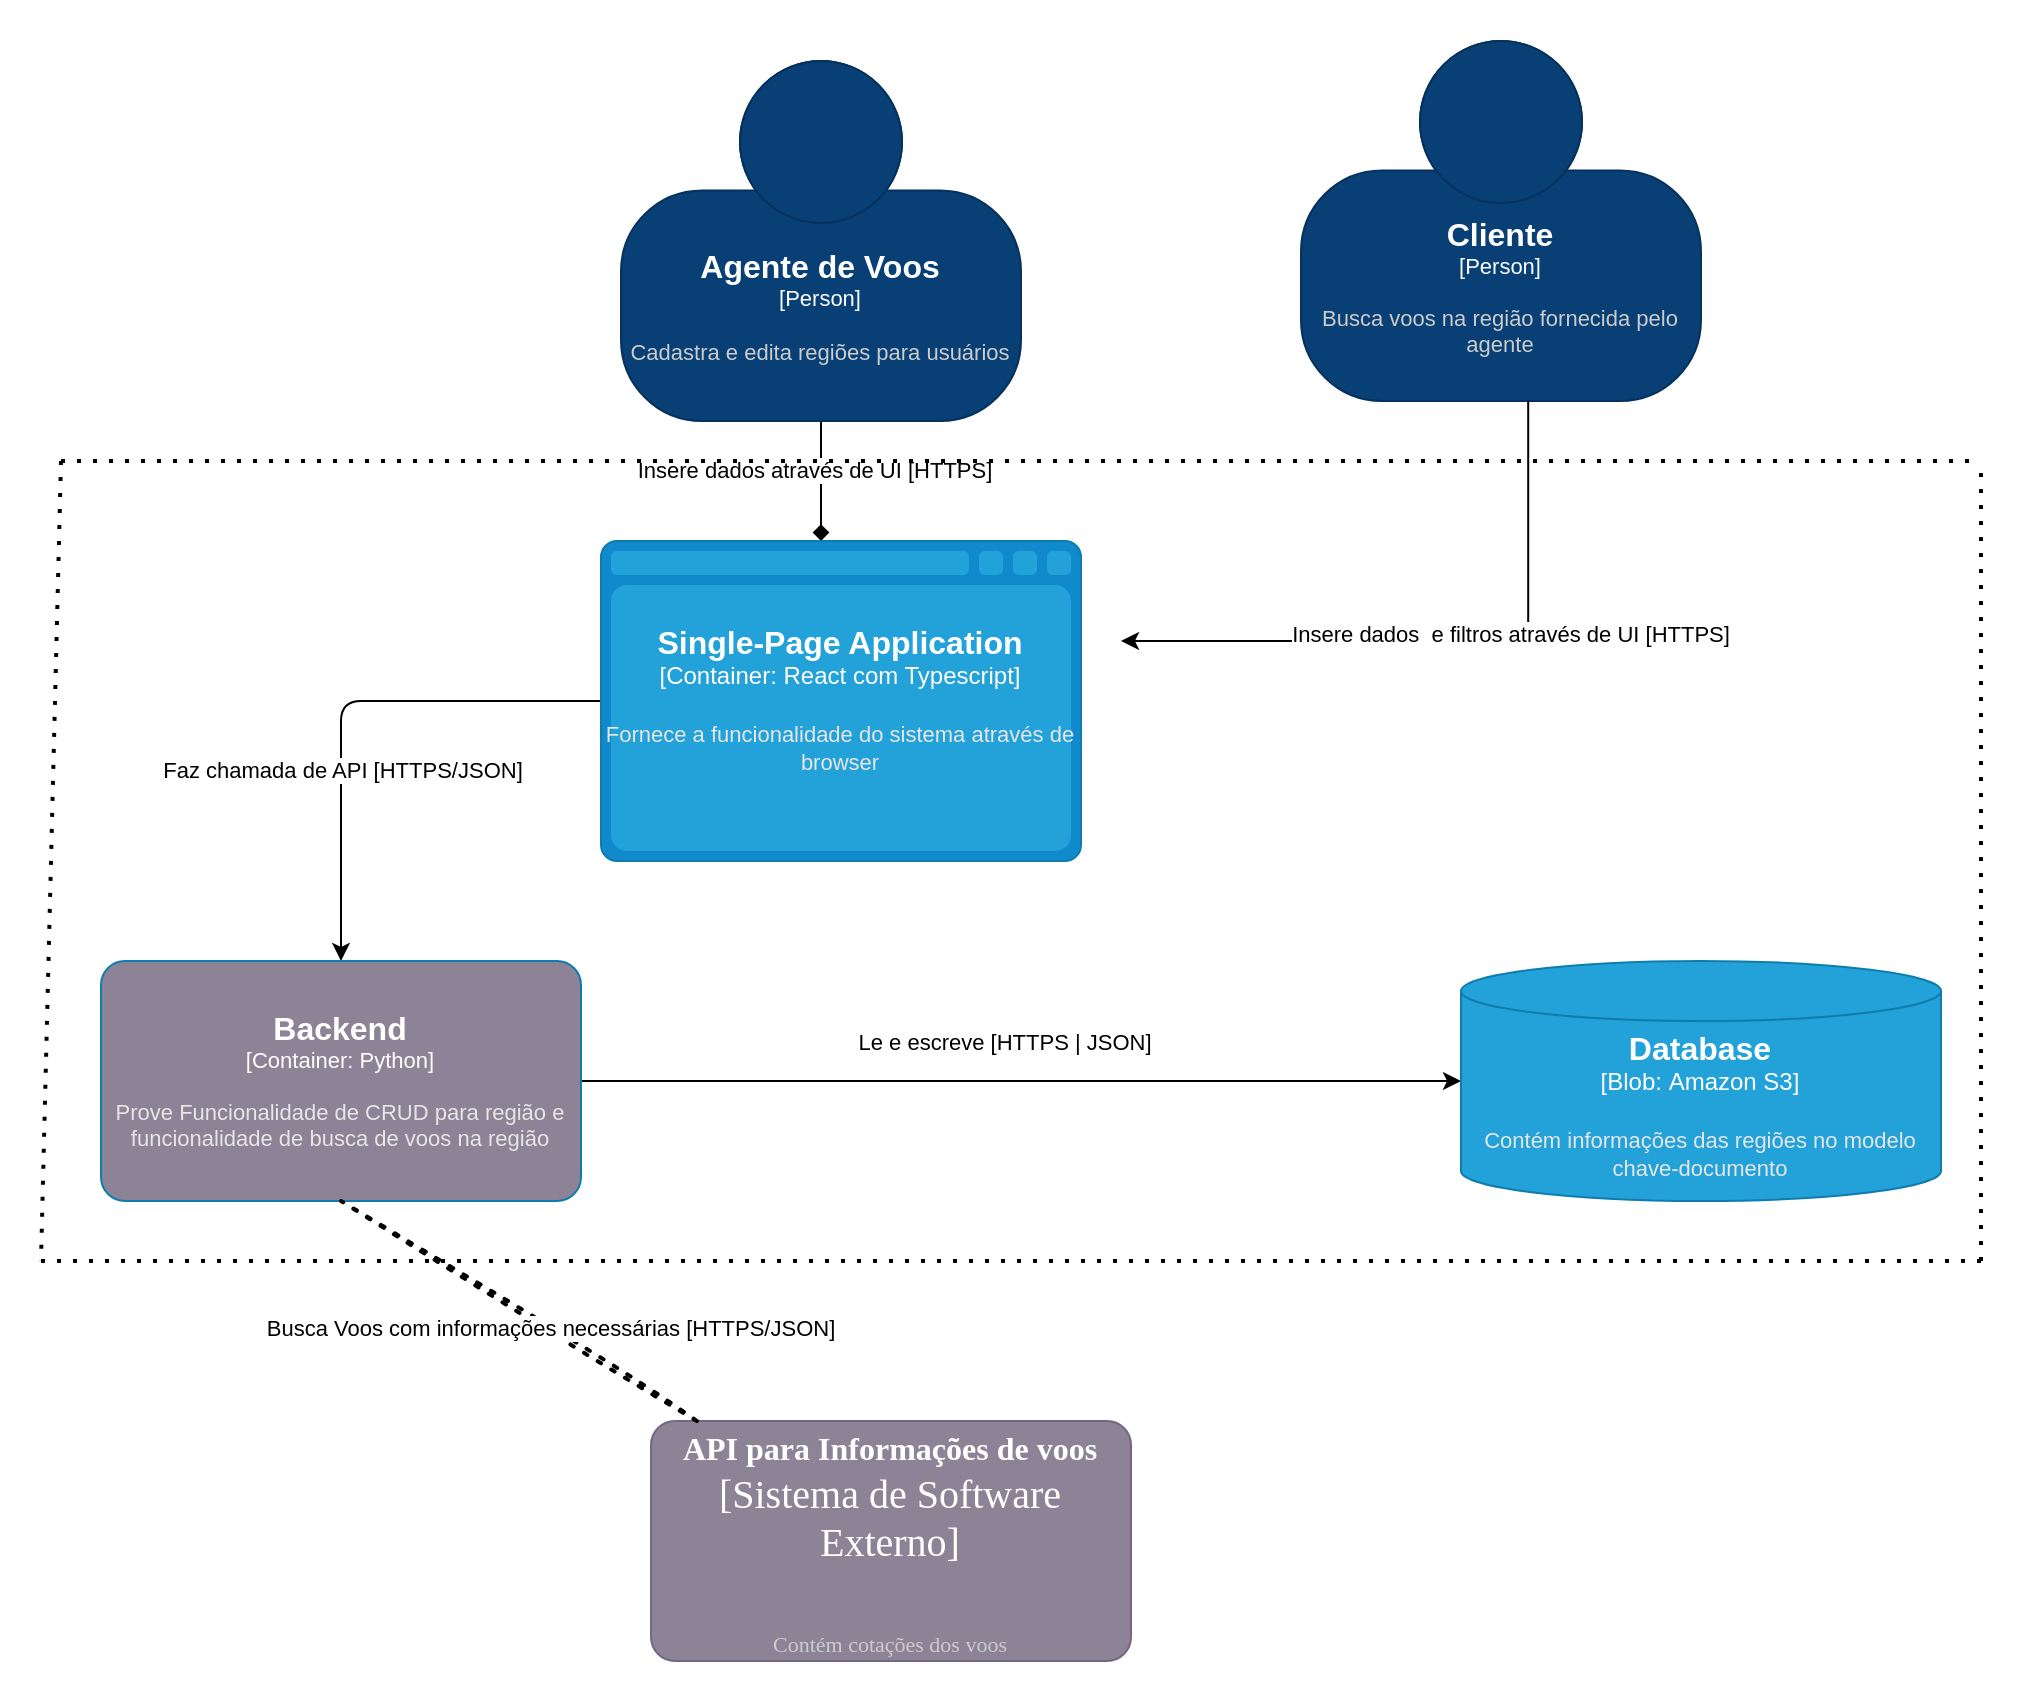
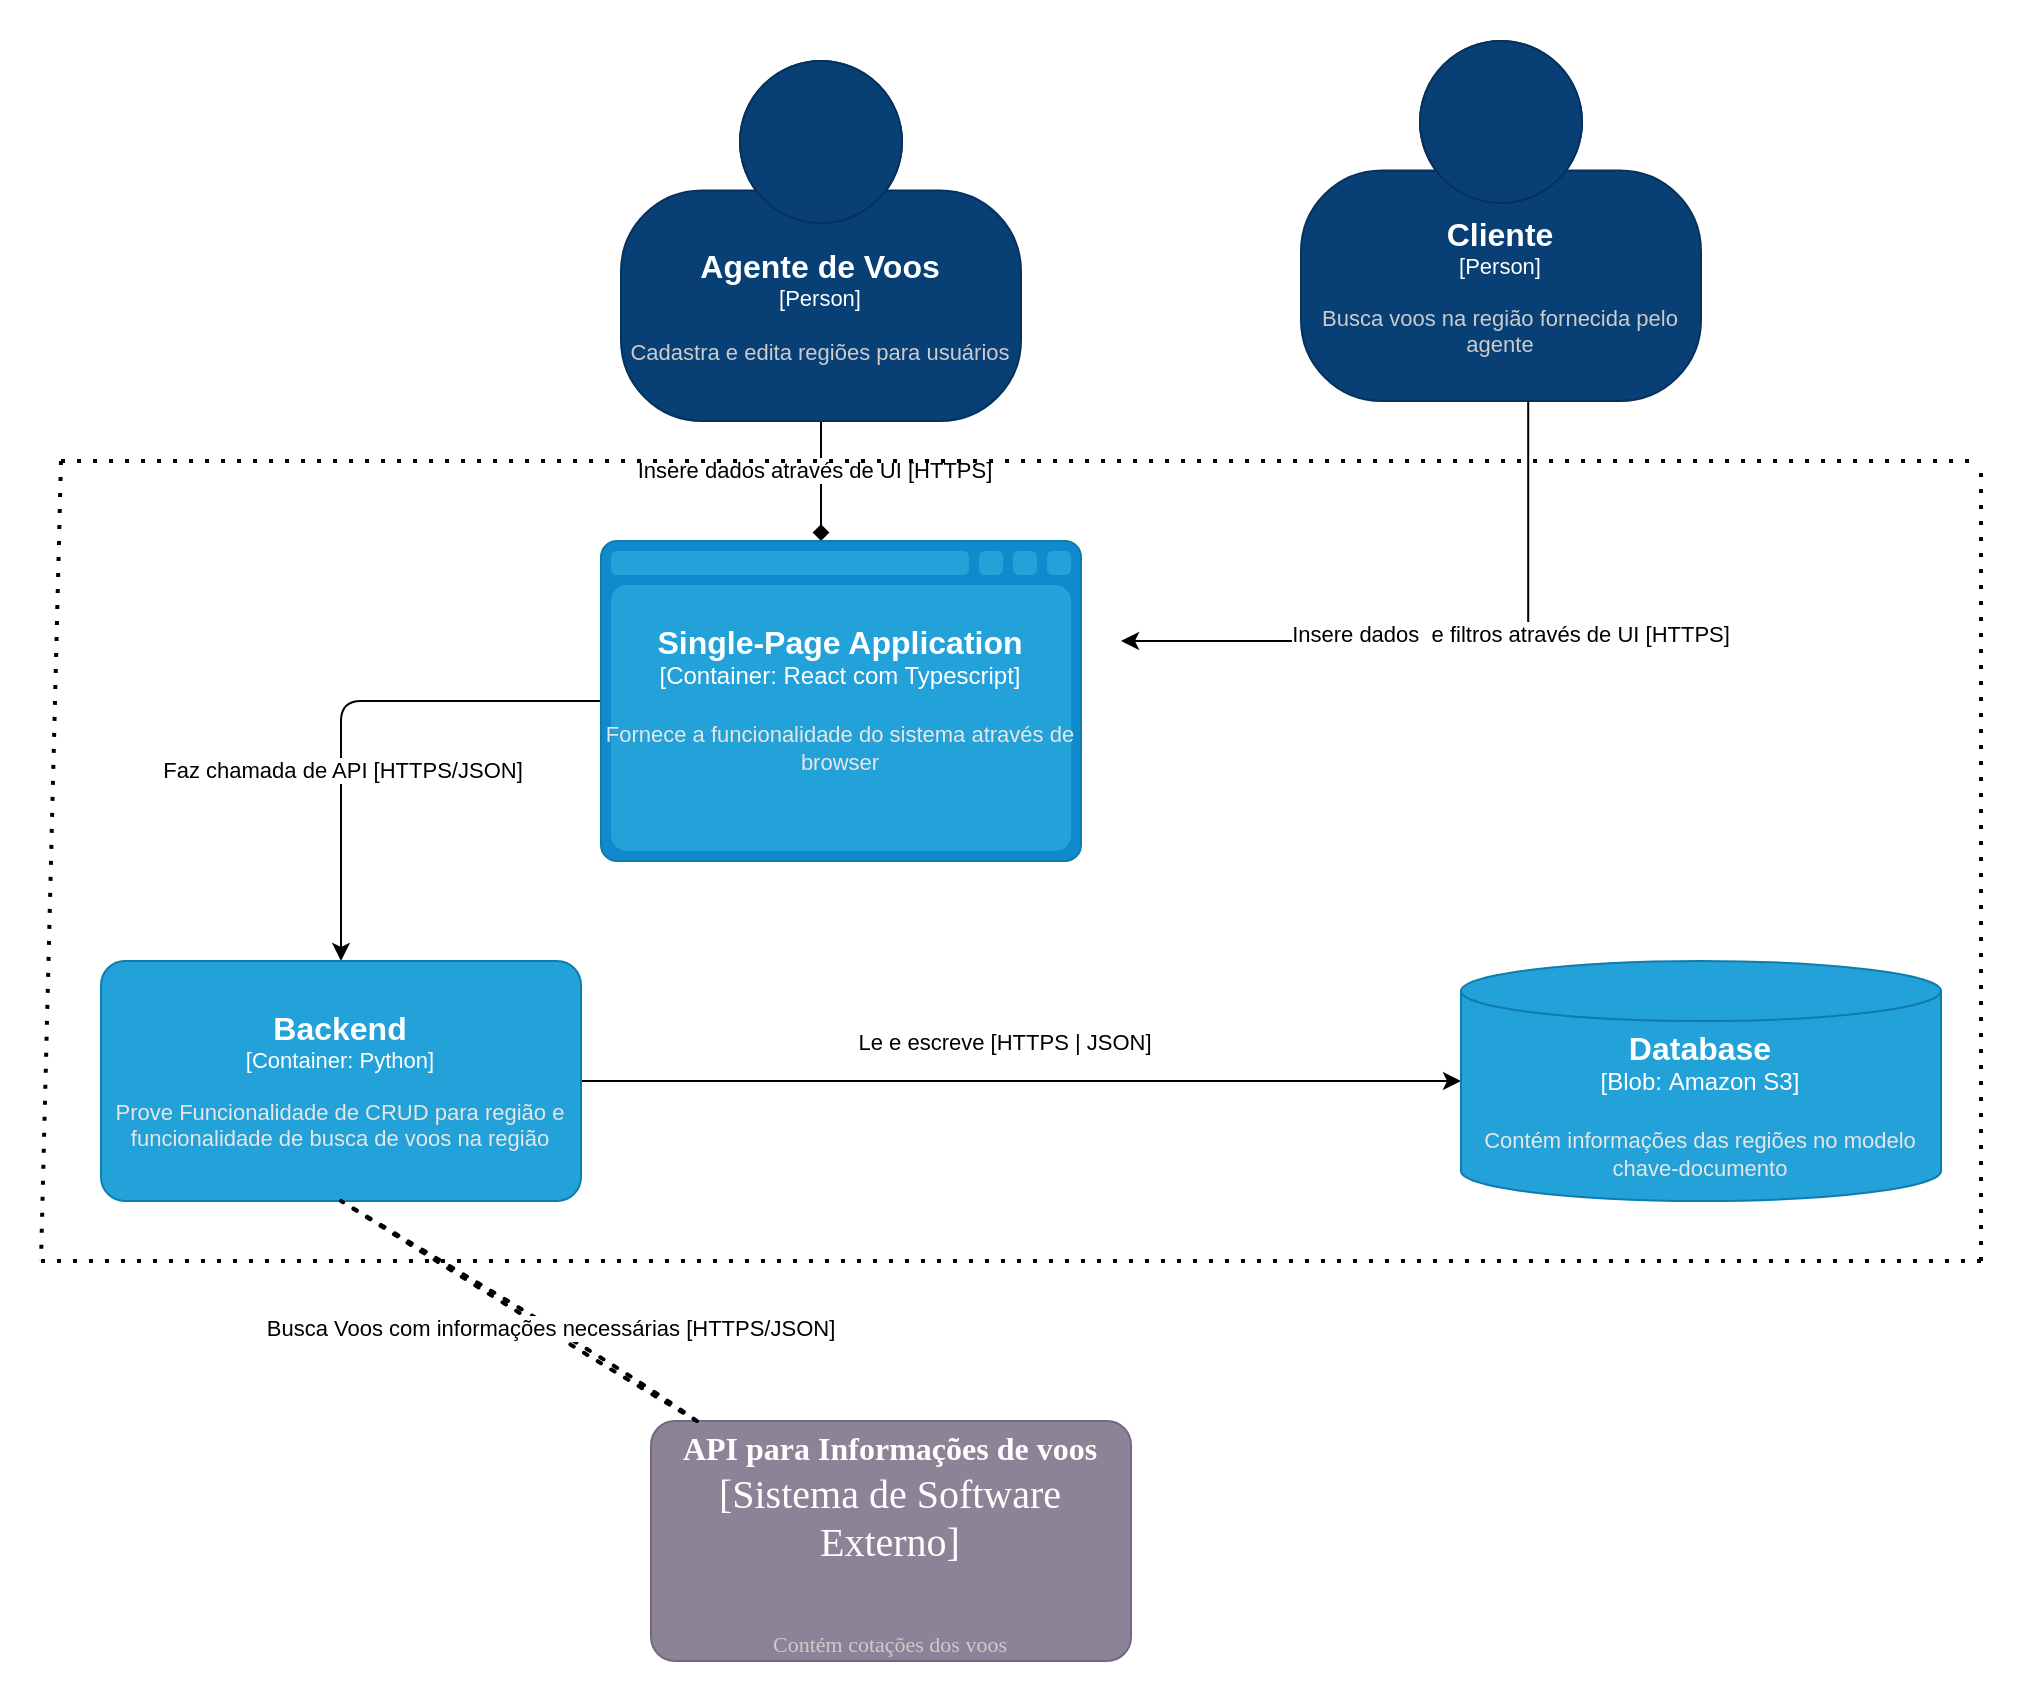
- <mxCell id="11" value="&lt;font style=&quot;font-size: 16px&quot;&gt;&lt;b&gt;Backend&lt;/b&gt;&lt;/font&gt;&lt;div&gt;[Container: Python]&lt;/div&gt;&lt;br&gt;&lt;div&gt;&lt;font style=&quot;font-size: 11px&quot;&gt;&lt;font color=&quot;#E6E6E6&quot;&gt;Prove Funcionalidade de CRUD para região e funcionalidade de busca de voos na região&lt;/font&gt;&lt;/div&gt;" style="rounded=1;whiteSpace=wrap;html=1;fontSize=11;labelBackgroundColor=none;fillColor=#8c8496;fontColor=#ffffff;align=center;arcSize=10;strokeColor=#0E7DAD;metaEdit=1;resizable=0;points=[[0.25,0,0],[0.5,0,0],[0.75,0,0],[1,0.25,0],[1,0.5,0],[1,0.75,0],[0.75,1,0],[0.5,1,0],[0.25,1,0],[0,0.75,0],[0,0.5,0],[0,0.25,0]];" parent="1" vertex="1"><mxGeometry x="50" y="480" width="240" height="120" as="geometry" /></mxCell>
+ <mxCell id="11" value="&lt;font style=&quot;font-size: 16px&quot;&gt;&lt;b&gt;Backend&lt;/b&gt;&lt;/font&gt;&lt;div&gt;[Container: Python]&lt;/div&gt;&lt;br&gt;&lt;div&gt;&lt;font style=&quot;font-size: 11px&quot;&gt;&lt;font color=&quot;#E6E6E6&quot;&gt;Prove Funcionalidade de CRUD para região e funcionalidade de busca de voos na região&lt;/font&gt;&lt;/div&gt;" style="rounded=1;whiteSpace=wrap;html=1;fontSize=11;labelBackgroundColor=none;fillColor=#23A2D9;fontColor=#ffffff;align=center;arcSize=10;strokeColor=#0E7DAD;metaEdit=1;resizable=0;points=[[0.25,0,0],[0.5,0,0],[0.75,0,0],[1,0.25,0],[1,0.5,0],[1,0.75,0],[0.75,1,0],[0.5,1,0],[0.25,1,0],[0,0.75,0],[0,0.5,0],[0,0.25,0]];" parent="1" vertex="1"><mxGeometry x="50" y="480" width="240" height="120" as="geometry" /></mxCell>
